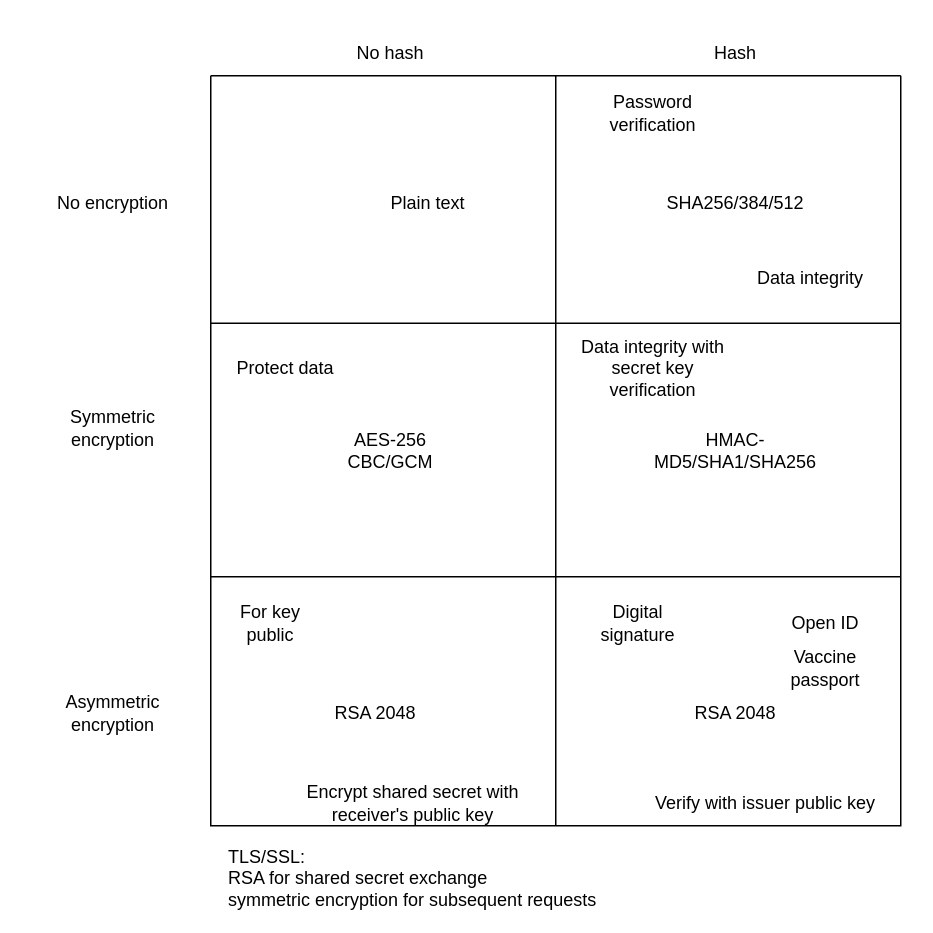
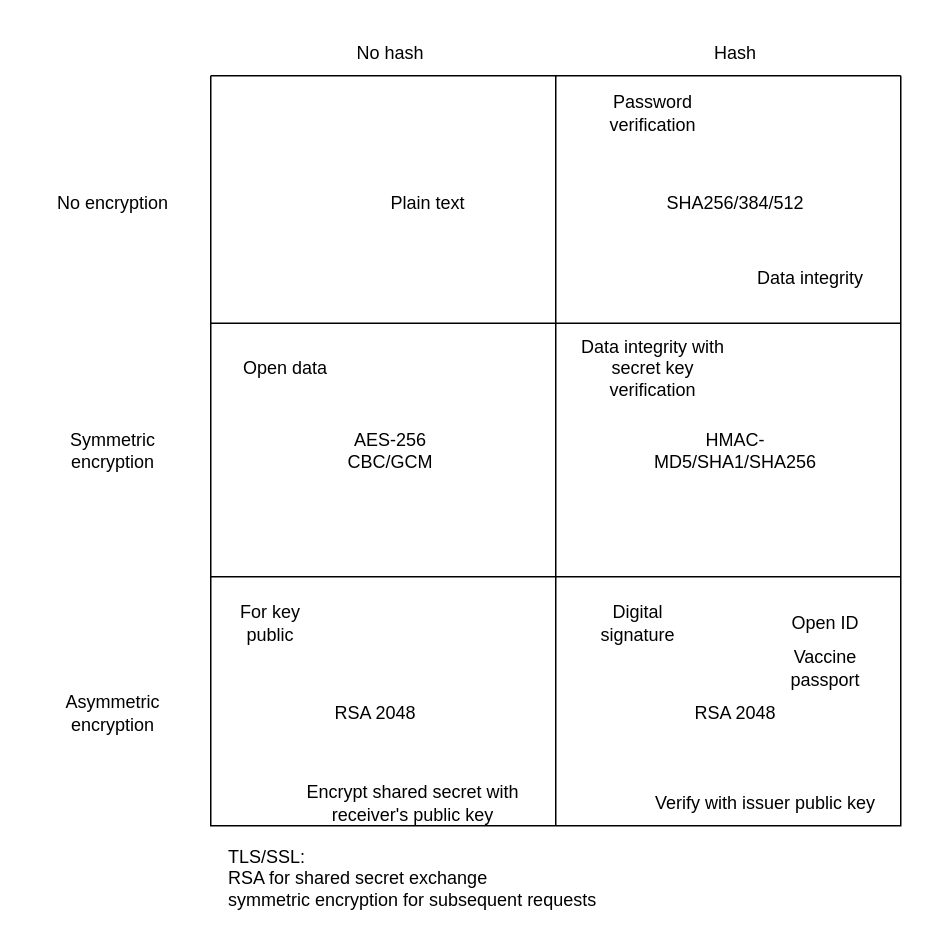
- <mxCell id="11" value="Protect data" style="text;html=1;strokeColor=none;fillColor=none;align=center;verticalAlign=middle;whiteSpace=wrap;rounded=0;" parent="2" vertex="1"><mxGeometry x="10" y="180" width="80" height="30" as="geometry" /></mxCell>
+ <mxCell id="11" value="Open data" style="text;html=1;strokeColor=none;fillColor=none;align=center;verticalAlign=middle;whiteSpace=wrap;rounded=0;" parent="2" vertex="1"><mxGeometry x="10" y="180" width="80" height="30" as="geometry" /></mxCell>
- <mxCell id="25" value="Symmetric encryption" style="text;html=1;strokeColor=none;fillColor=none;align=center;verticalAlign=middle;whiteSpace=wrap;rounded=0;" parent="1" vertex="1"><mxGeometry x="20" y="270" width="110" height="30" as="geometry" /></mxCell>
+ <mxCell id="25" value="Symmetric encryption" style="text;html=1;strokeColor=none;fillColor=none;align=center;verticalAlign=middle;whiteSpace=wrap;rounded=0;" parent="1" vertex="1"><mxGeometry x="20" y="285" width="110" height="30" as="geometry" /></mxCell>
